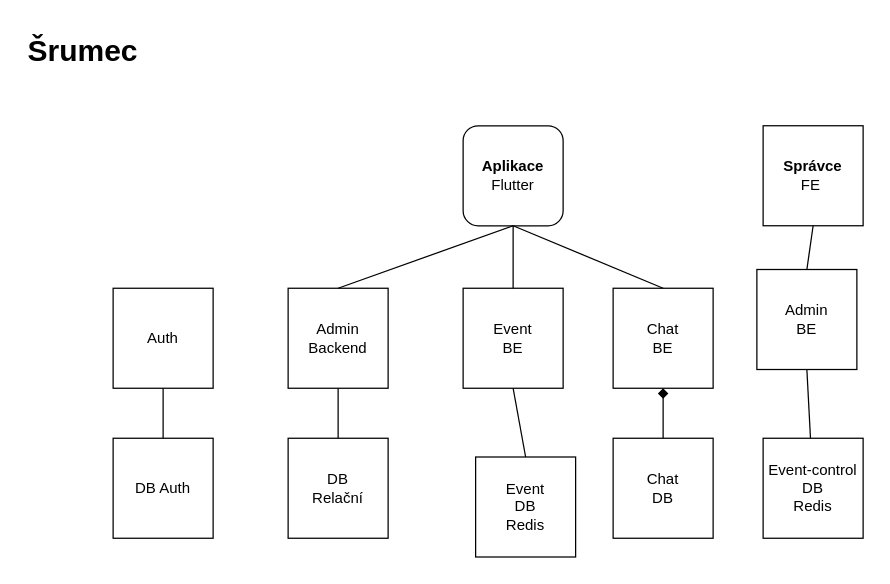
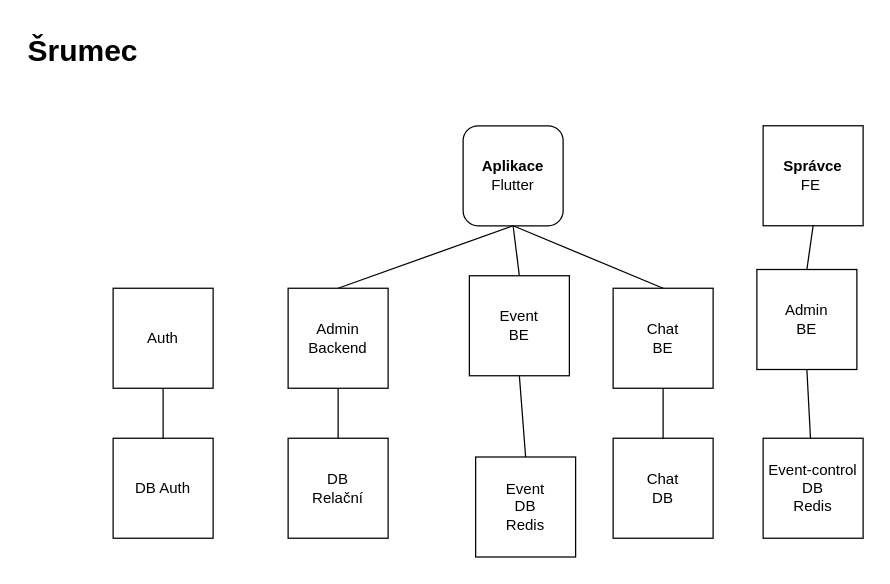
- <mxCell id="8" value="Event&lt;br&gt;BE" style="whiteSpace=wrap;html=1;aspect=fixed;" vertex="1" parent="1"><mxGeometry x="370" y="230" width="80" height="80" as="geometry" /></mxCell>
+ <mxCell id="8" value="Event&lt;br&gt;BE" style="whiteSpace=wrap;html=1;aspect=fixed;" vertex="1" parent="1"><mxGeometry x="375" y="220" width="80" height="80" as="geometry" /></mxCell>
- <mxCell id="23" value="" style="endArrow=diamond;html=1;rounded=0;entryX=0.5;entryY=1;entryDx=0;entryDy=0;exitX=0.5;exitY=0;exitDx=0;exitDy=0;" edge="1" parent="1" source="22" target="20"><mxGeometry width="50" height="50" relative="1" as="geometry"><mxPoint x="330" y="220" as="sourcePoint" /><mxPoint x="380" y="170" as="targetPoint" /></mxGeometry></mxCell>
+ <mxCell id="23" value="" style="endArrow=none;html=1;rounded=0;entryX=0.5;entryY=1;entryDx=0;entryDy=0;exitX=0.5;exitY=0;exitDx=0;exitDy=0;" edge="1" parent="1" source="22" target="20"><mxGeometry width="50" height="50" relative="1" as="geometry"><mxPoint x="330" y="220" as="sourcePoint" /><mxPoint x="380" y="170" as="targetPoint" /></mxGeometry></mxCell>
